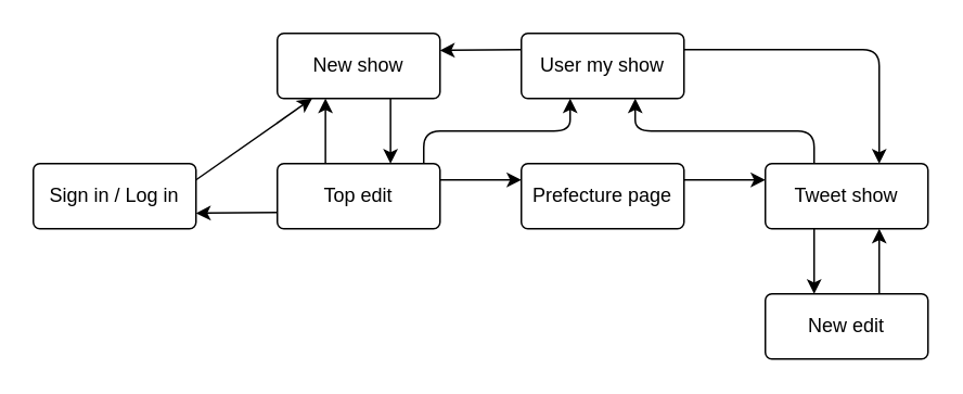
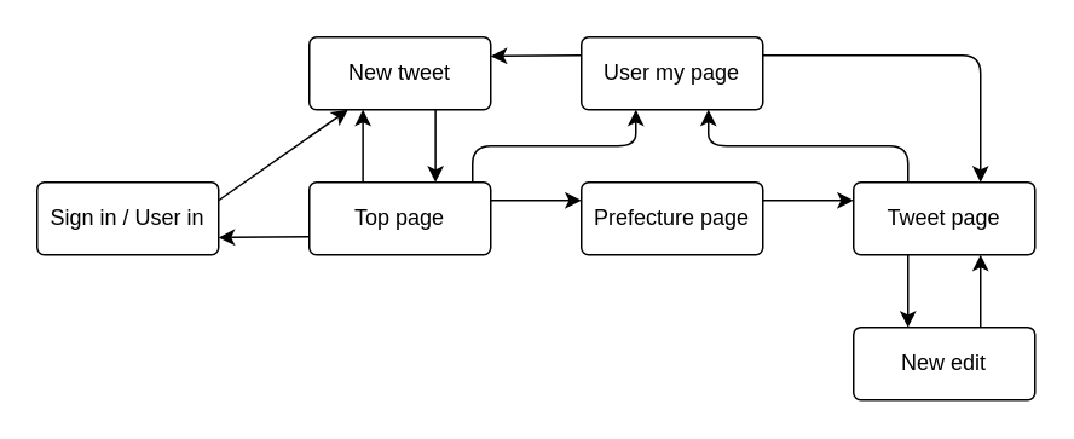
- <mxCell id="4" value="New show" style="rounded=1;arcSize=10;whiteSpace=wrap;html=1;align=center;" vertex="1" parent="1"><mxGeometry x="170" y="20" width="100" height="40" as="geometry" /></mxCell>
+ <mxCell id="4" value="New tweet" style="rounded=1;arcSize=10;whiteSpace=wrap;html=1;align=center;" vertex="1" parent="1"><mxGeometry x="170" y="20" width="100" height="40" as="geometry" /></mxCell>
- <mxCell id="5" value="User my show" style="rounded=1;arcSize=10;whiteSpace=wrap;html=1;align=center;" vertex="1" parent="1"><mxGeometry x="320" y="20" width="100" height="40" as="geometry" /></mxCell>
+ <mxCell id="5" value="User my page" style="rounded=1;arcSize=10;whiteSpace=wrap;html=1;align=center;" vertex="1" parent="1"><mxGeometry x="320" y="20" width="100" height="40" as="geometry" /></mxCell>
- <mxCell id="3" value="Sign in / Log in" style="rounded=1;arcSize=10;whiteSpace=wrap;html=1;align=center;" vertex="1" parent="1"><mxGeometry x="20" y="100" width="100" height="40" as="geometry" /></mxCell>
+ <mxCell id="3" value="Sign in / User in" style="rounded=1;arcSize=10;whiteSpace=wrap;html=1;align=center;" vertex="1" parent="1"><mxGeometry x="20" y="100" width="100" height="40" as="geometry" /></mxCell>
- <mxCell id="2" value="Top edit" style="rounded=1;arcSize=10;whiteSpace=wrap;html=1;align=center;" vertex="1" parent="1"><mxGeometry x="170" y="100" width="100" height="40" as="geometry" /></mxCell>
+ <mxCell id="2" value="Top page" style="rounded=1;arcSize=10;whiteSpace=wrap;html=1;align=center;" vertex="1" parent="1"><mxGeometry x="170" y="100" width="100" height="40" as="geometry" /></mxCell>
- <mxCell id="6" value="Tweet show" style="rounded=1;arcSize=10;whiteSpace=wrap;html=1;align=center;" vertex="1" parent="1"><mxGeometry x="470" y="100" width="100" height="40" as="geometry" /></mxCell>
+ <mxCell id="6" value="Tweet page" style="rounded=1;arcSize=10;whiteSpace=wrap;html=1;align=center;" vertex="1" parent="1"><mxGeometry x="470" y="100" width="100" height="40" as="geometry" /></mxCell>
